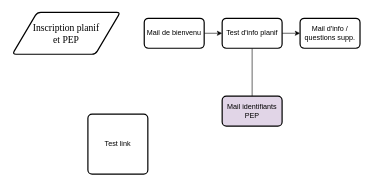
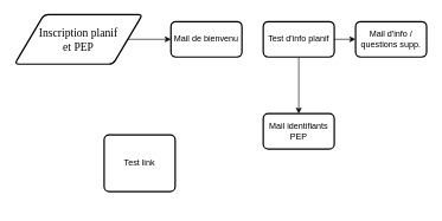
+ <mxCell id="4" style="edgeStyle=orthogonalEdgeStyle;orthogonalLoop=1;jettySize=auto;html=1;exitX=1;exitY=0.5;exitDx=0;exitDy=0;" parent="1" source="5" target="3" edge="1"><mxGeometry relative="1" as="geometry" /></mxCell>
- <mxCell id="2" style="edgeStyle=orthogonalEdgeStyle;orthogonalLoop=1;jettySize=auto;html=1;exitX=1;exitY=0.5;exitDx=0;exitDy=0;entryX=0;entryY=0.5;entryDx=0;entryDy=0;" parent="1" source="3" target="8" edge="1"><mxGeometry relative="1" as="geometry" /></mxCell>
- <mxCell id="6" style="edgeStyle=orthogonalEdgeStyle;orthogonalLoop=1;jettySize=auto;html=1;exitX=0.5;exitY=1;exitDx=0;exitDy=0;entryX=0.5;entryY=0;entryDx=0;entryDy=0;endArrow=none;" parent="1" source="8" target="9" edge="1"><mxGeometry relative="1" as="geometry" /></mxCell>
+ <mxCell id="6" style="edgeStyle=orthogonalEdgeStyle;orthogonalLoop=1;jettySize=auto;html=1;exitX=0.5;exitY=1;exitDx=0;exitDy=0;entryX=0.5;entryY=0;entryDx=0;entryDy=0;" parent="1" source="8" target="9" edge="1"><mxGeometry relative="1" as="geometry" /></mxCell>
- <mxCell id="9" value="Mail identifiants PEP" style="whiteSpace=wrap;html=1;absoluteArcSize=1;arcSize=14;strokeWidth=2;rounded=1;fillColor=#e1d5e7;" parent="1" vertex="1"><mxGeometry x="370" y="160" width="100" height="50" as="geometry" /></mxCell>
+ <mxCell id="9" value="Mail identifiants PEP" style="whiteSpace=wrap;html=1;absoluteArcSize=1;arcSize=14;strokeWidth=2;rounded=1;" parent="1" vertex="1"><mxGeometry x="370" y="160" width="100" height="50" as="geometry" /></mxCell>
- <mxCell id="11" value="Test link" style="rounded=1;whiteSpace=wrap;html=1;absoluteArcSize=1;arcSize=14;strokeWidth=2;" vertex="1" parent="1"><mxGeometry x="146" y="190" width="100" height="100" as="geometry" /></mxCell>
+ <mxCell id="11" value="Test link" style="rounded=1;whiteSpace=wrap;html=1;absoluteArcSize=1;arcSize=14;strokeWidth=2;" vertex="1" parent="1"><mxGeometry x="146" y="190" width="100" height="80" as="geometry" /></mxCell>
